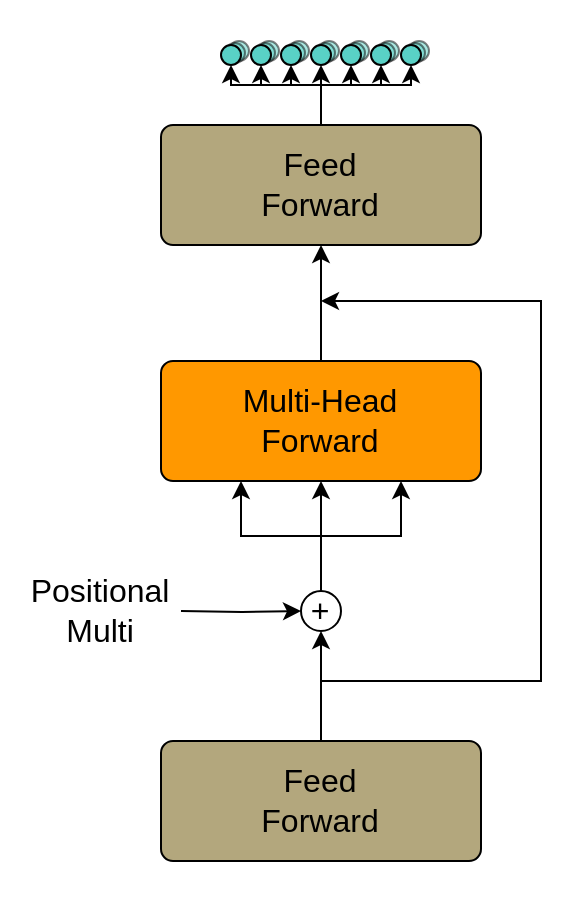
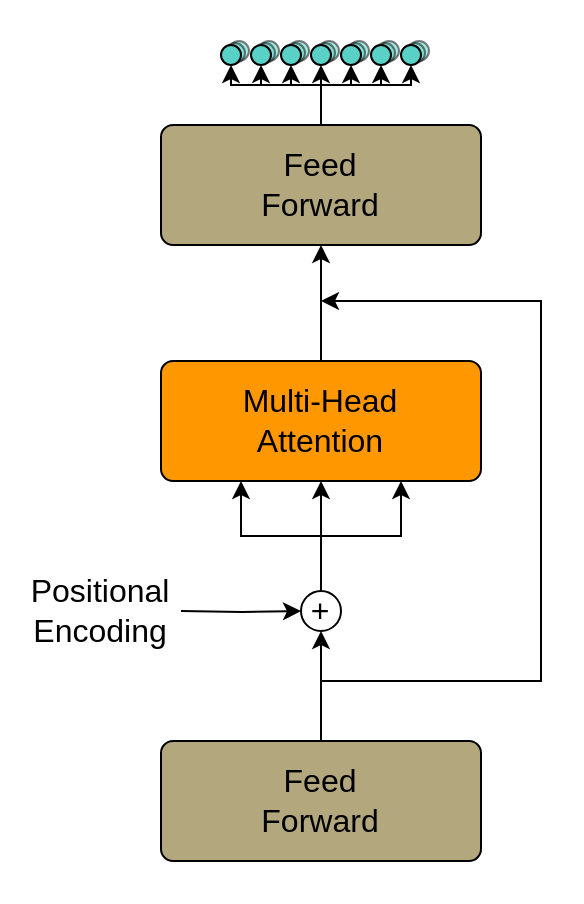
- <mxCell id="17" value="Multi-Head&lt;br style=&quot;font-size: 16px;&quot;&gt;Forward" style="rounded=1;whiteSpace=wrap;html=1;arcSize=10;strokeColor=#000000;fillColor=#FF9800;fontSize=16;" parent="1" vertex="1"><mxGeometry x="80" y="180" width="160" height="60" as="geometry" /></mxCell>
+ <mxCell id="17" value="Multi-Head&lt;br style=&quot;font-size: 16px;&quot;&gt;Attention" style="rounded=1;whiteSpace=wrap;html=1;arcSize=10;strokeColor=#000000;fillColor=#FF9800;fontSize=16;" parent="1" vertex="1"><mxGeometry x="80" y="180" width="160" height="60" as="geometry" /></mxCell>
- <mxCell id="26" value="Positional&lt;br&gt;Multi" style="text;html=1;strokeColor=none;fillColor=none;align=center;verticalAlign=middle;whiteSpace=wrap;rounded=0;fontSize=16;" parent="1" vertex="1"><mxGeometry x="20" y="290" width="60" height="30" as="geometry" /></mxCell>
+ <mxCell id="26" value="Positional&lt;br&gt;Encoding" style="text;html=1;strokeColor=none;fillColor=none;align=center;verticalAlign=middle;whiteSpace=wrap;rounded=0;fontSize=16;" parent="1" vertex="1"><mxGeometry x="20" y="290" width="60" height="30" as="geometry" /></mxCell>
